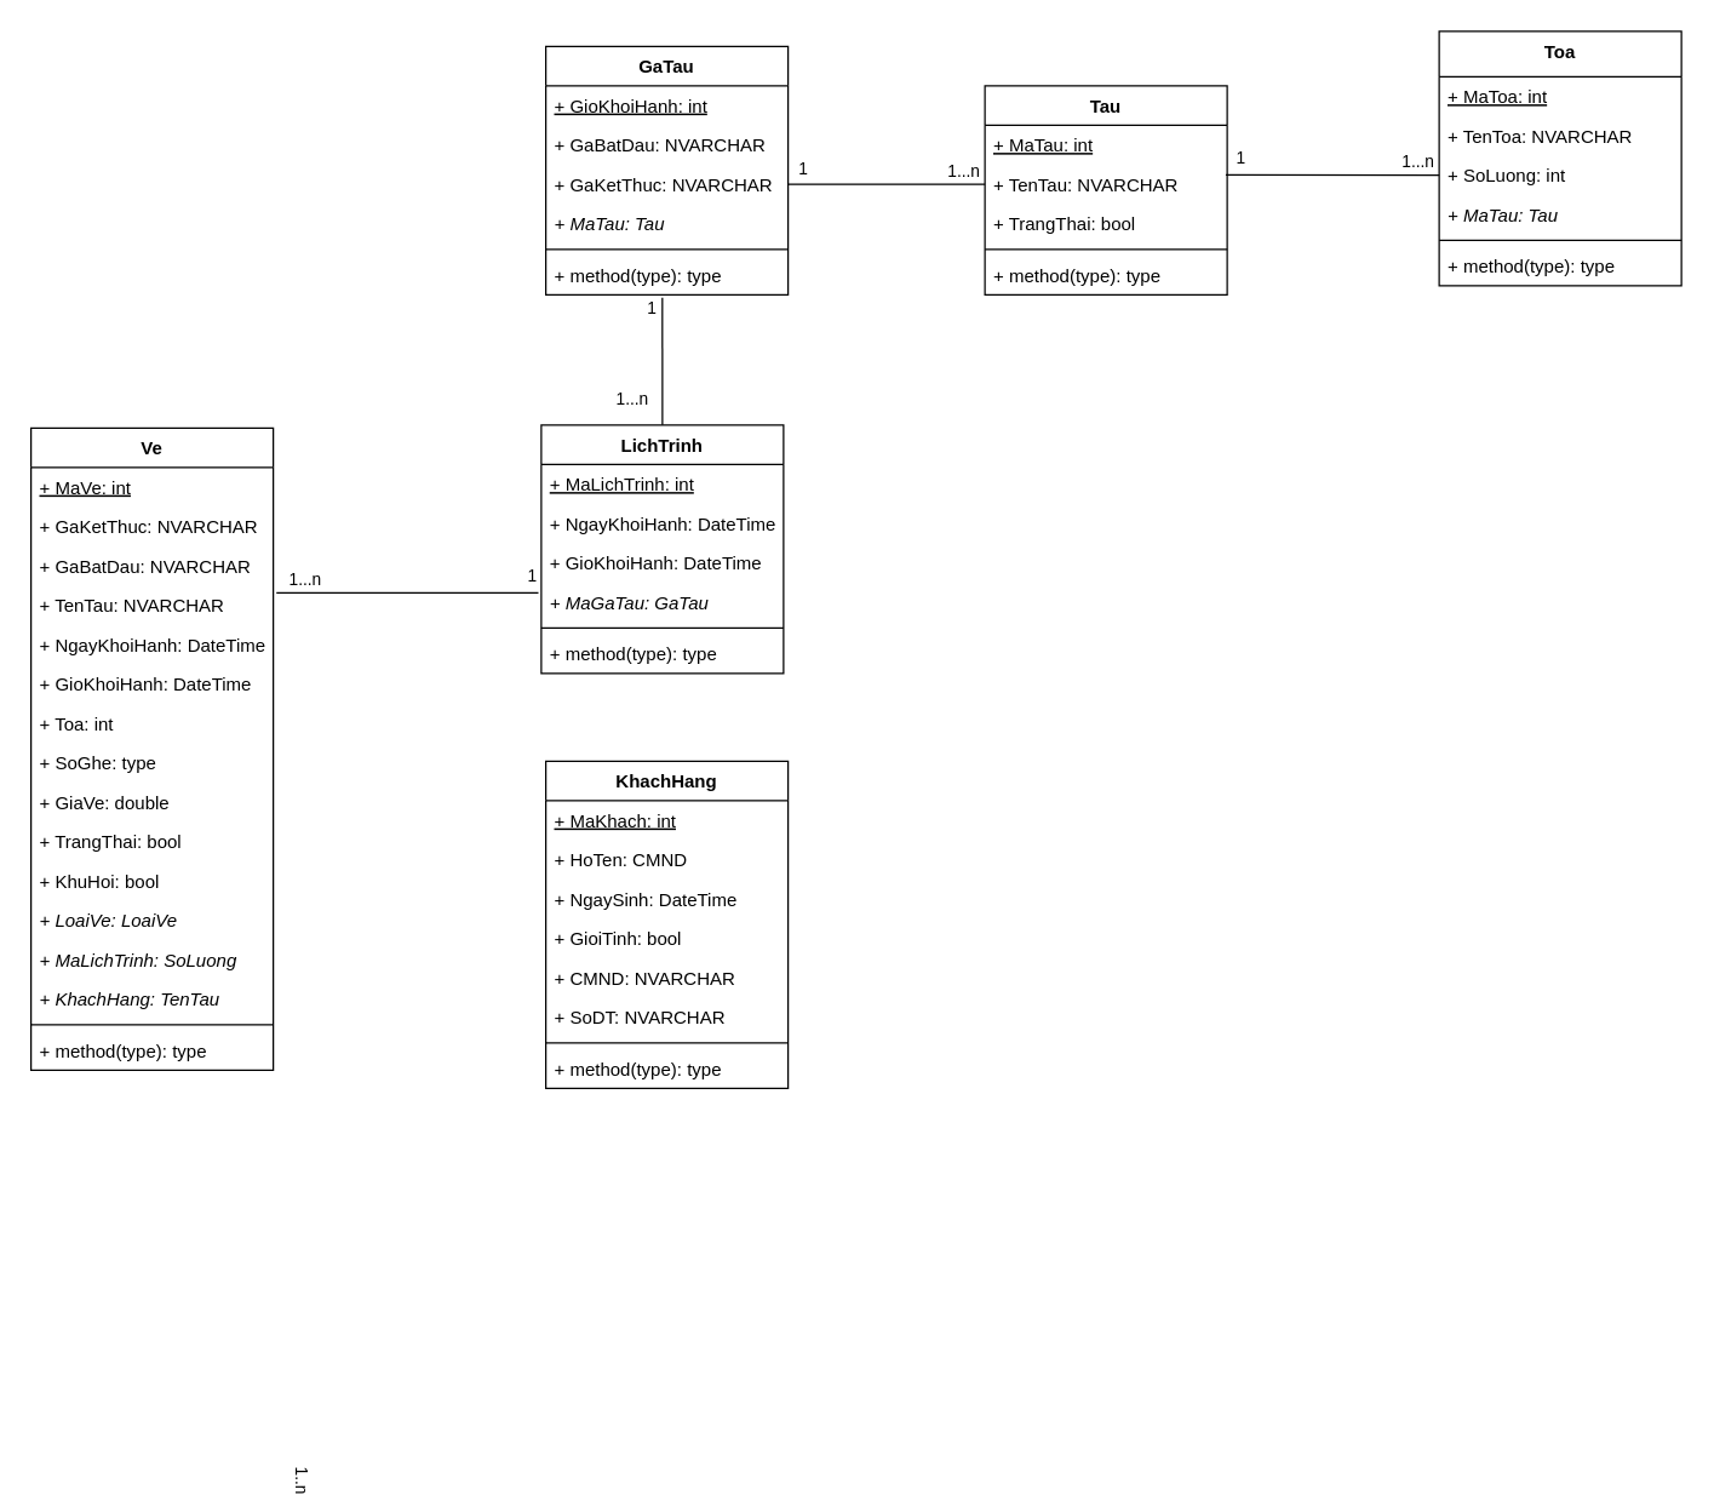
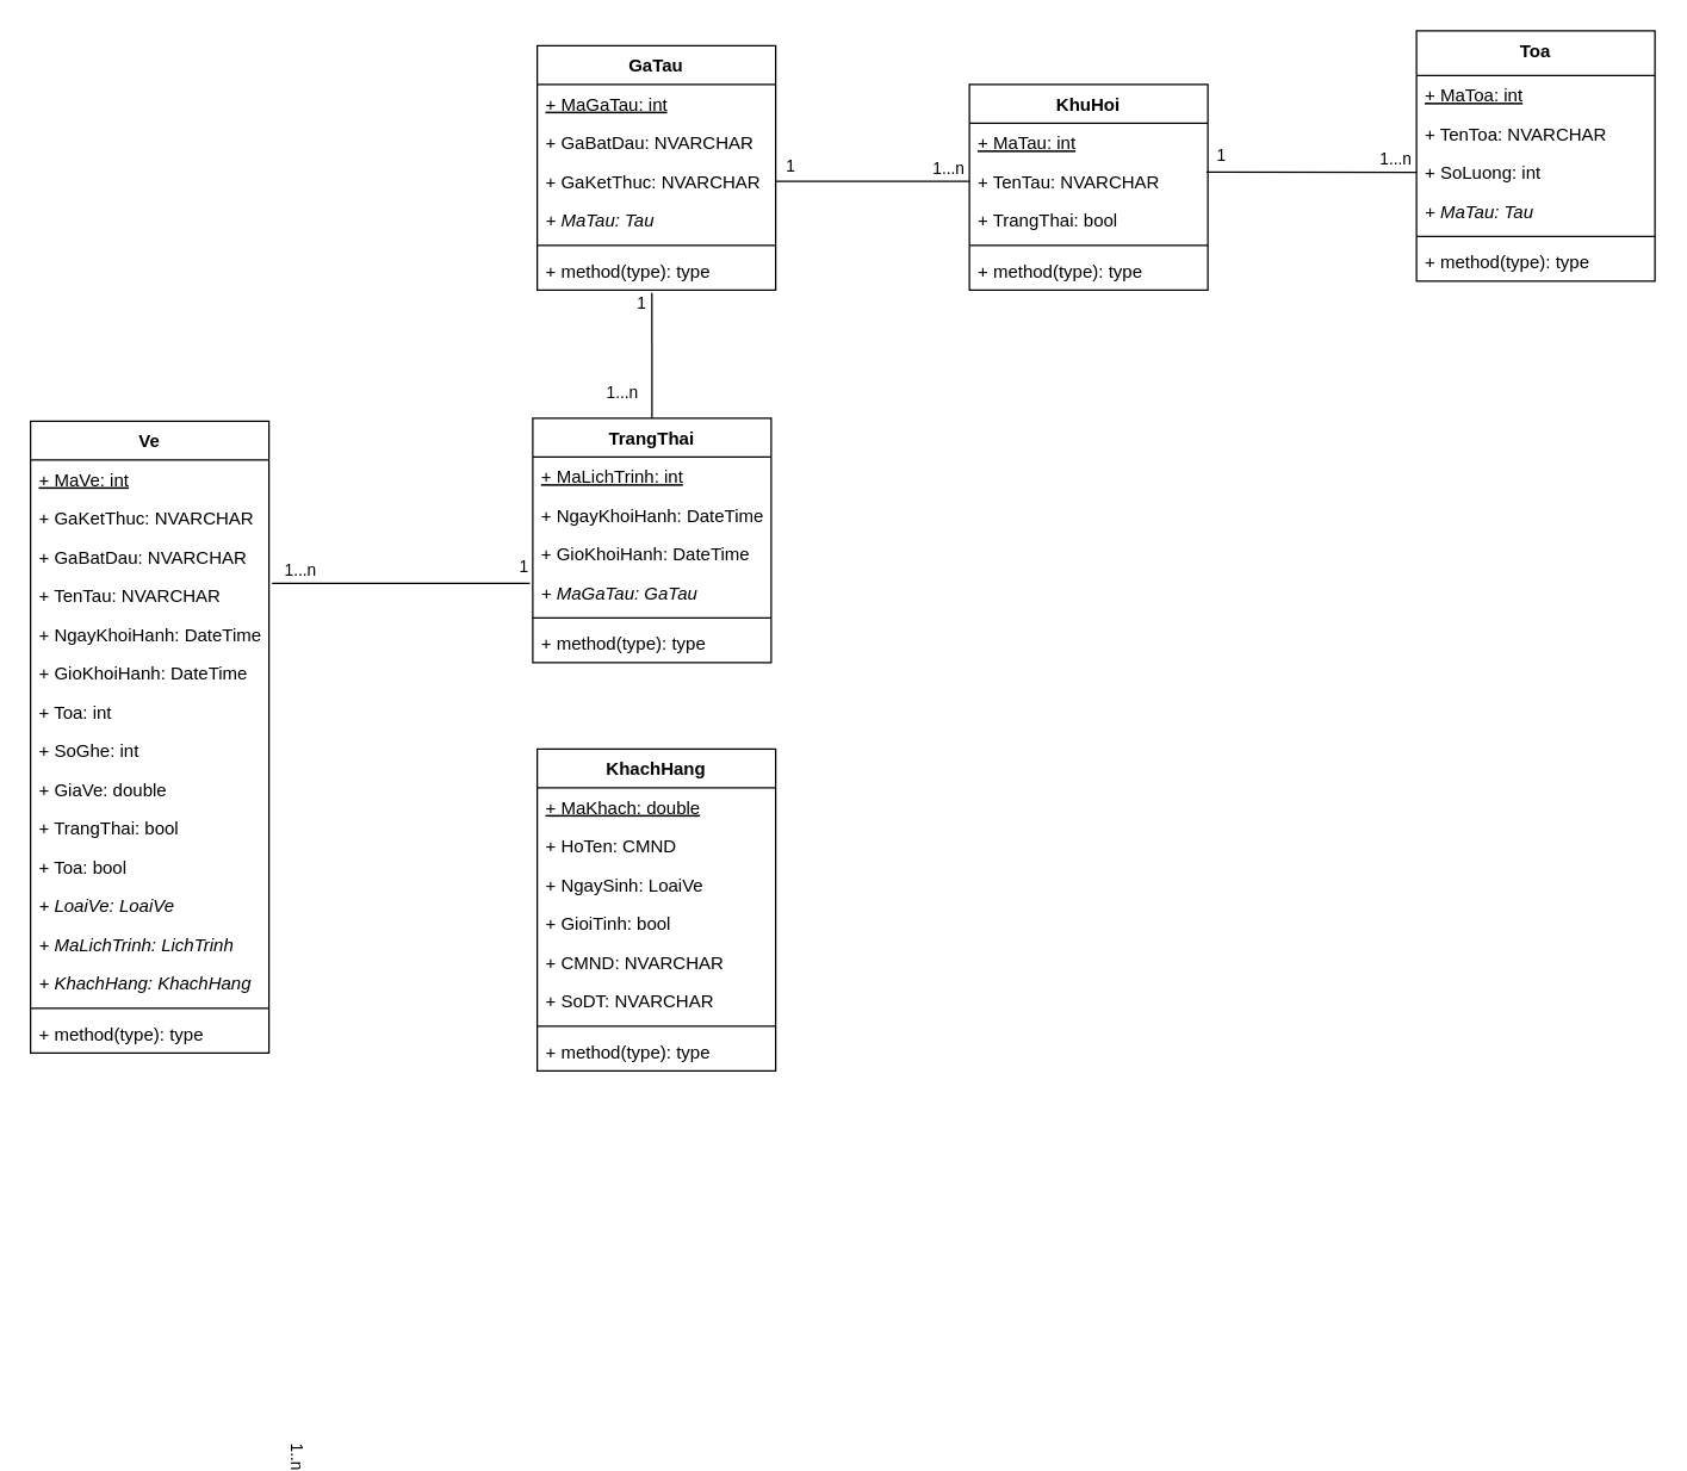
- <mxCell id="27" value="+ GioKhoiHanh: int" style="text;strokeColor=none;fillColor=none;align=left;verticalAlign=top;spacingLeft=4;spacingRight=4;overflow=hidden;rotatable=0;points=[[0,0.5],[1,0.5]];portConstraint=eastwest;fontStyle=4" parent="26" vertex="1"><mxGeometry y="26" width="160" height="26" as="geometry" /></mxCell>
+ <mxCell id="27" value="+ MaGaTau: int" style="text;strokeColor=none;fillColor=none;align=left;verticalAlign=top;spacingLeft=4;spacingRight=4;overflow=hidden;rotatable=0;points=[[0,0.5],[1,0.5]];portConstraint=eastwest;fontStyle=4" parent="26" vertex="1"><mxGeometry y="26" width="160" height="26" as="geometry" /></mxCell>
- <mxCell id="2" value="Tau" style="swimlane;fontStyle=1;align=center;verticalAlign=top;childLayout=stackLayout;horizontal=1;startSize=26;horizontalStack=0;resizeParent=1;resizeParentMax=0;resizeLast=0;collapsible=1;marginBottom=0;" parent="1" vertex="1"><mxGeometry x="650" y="56" width="160" height="138" as="geometry" /></mxCell>
+ <mxCell id="2" value="KhuHoi" style="swimlane;fontStyle=1;align=center;verticalAlign=top;childLayout=stackLayout;horizontal=1;startSize=26;horizontalStack=0;resizeParent=1;resizeParentMax=0;resizeLast=0;collapsible=1;marginBottom=0;" parent="1" vertex="1"><mxGeometry x="650" y="56" width="160" height="138" as="geometry" /></mxCell>
- <mxCell id="16" value="LichTrinh" style="swimlane;fontStyle=1;align=center;verticalAlign=top;childLayout=stackLayout;horizontal=1;startSize=26;horizontalStack=0;resizeParent=1;resizeParentMax=0;resizeLast=0;collapsible=1;marginBottom=0;" parent="1" vertex="1"><mxGeometry x="357" y="280" width="160" height="164" as="geometry" /></mxCell>
+ <mxCell id="16" value="TrangThai" style="swimlane;fontStyle=1;align=center;verticalAlign=top;childLayout=stackLayout;horizontal=1;startSize=26;horizontalStack=0;resizeParent=1;resizeParentMax=0;resizeLast=0;collapsible=1;marginBottom=0;" parent="1" vertex="1"><mxGeometry x="357" y="280" width="160" height="164" as="geometry" /></mxCell>
- <mxCell id="47" value="+ SoGhe: type" style="text;strokeColor=none;fillColor=none;align=left;verticalAlign=top;spacingLeft=4;spacingRight=4;overflow=hidden;rotatable=0;points=[[0,0.5],[1,0.5]];portConstraint=eastwest;" parent="39" vertex="1"><mxGeometry y="208" width="160" height="26" as="geometry" /></mxCell>
+ <mxCell id="47" value="+ SoGhe: int" style="text;strokeColor=none;fillColor=none;align=left;verticalAlign=top;spacingLeft=4;spacingRight=4;overflow=hidden;rotatable=0;points=[[0,0.5],[1,0.5]];portConstraint=eastwest;" parent="39" vertex="1"><mxGeometry y="208" width="160" height="26" as="geometry" /></mxCell>
- <mxCell id="60" value="+ MaKhach: int" style="text;strokeColor=none;fillColor=none;align=left;verticalAlign=top;spacingLeft=4;spacingRight=4;overflow=hidden;rotatable=0;points=[[0,0.5],[1,0.5]];portConstraint=eastwest;fontStyle=4" parent="59" vertex="1"><mxGeometry y="26" width="160" height="26" as="geometry" /></mxCell>
+ <mxCell id="60" value="+ MaKhach: double" style="text;strokeColor=none;fillColor=none;align=left;verticalAlign=top;spacingLeft=4;spacingRight=4;overflow=hidden;rotatable=0;points=[[0,0.5],[1,0.5]];portConstraint=eastwest;fontStyle=4" parent="59" vertex="1"><mxGeometry y="26" width="160" height="26" as="geometry" /></mxCell>
- <mxCell id="50" value="+ KhuHoi: bool" style="text;strokeColor=none;fillColor=none;align=left;verticalAlign=top;spacingLeft=4;spacingRight=4;overflow=hidden;rotatable=0;points=[[0,0.5],[1,0.5]];portConstraint=eastwest;" parent="39" vertex="1"><mxGeometry y="286" width="160" height="26" as="geometry" /></mxCell>
+ <mxCell id="50" value="+ Toa: bool" style="text;strokeColor=none;fillColor=none;align=left;verticalAlign=top;spacingLeft=4;spacingRight=4;overflow=hidden;rotatable=0;points=[[0,0.5],[1,0.5]];portConstraint=eastwest;" parent="39" vertex="1"><mxGeometry y="286" width="160" height="26" as="geometry" /></mxCell>
- <mxCell id="62" value="+ NgaySinh: DateTime" style="text;strokeColor=none;fillColor=none;align=left;verticalAlign=top;spacingLeft=4;spacingRight=4;overflow=hidden;rotatable=0;points=[[0,0.5],[1,0.5]];portConstraint=eastwest;" parent="59" vertex="1"><mxGeometry y="78" width="160" height="26" as="geometry" /></mxCell>
+ <mxCell id="62" value="+ NgaySinh: LoaiVe" style="text;strokeColor=none;fillColor=none;align=left;verticalAlign=top;spacingLeft=4;spacingRight=4;overflow=hidden;rotatable=0;points=[[0,0.5],[1,0.5]];portConstraint=eastwest;" parent="59" vertex="1"><mxGeometry y="78" width="160" height="26" as="geometry" /></mxCell>
- <mxCell id="52" value="+ MaLichTrinh: SoLuong" style="text;strokeColor=none;fillColor=none;align=left;verticalAlign=top;spacingLeft=4;spacingRight=4;overflow=hidden;rotatable=0;points=[[0,0.5],[1,0.5]];portConstraint=eastwest;fontStyle=2" parent="39" vertex="1"><mxGeometry y="338" width="160" height="26" as="geometry" /></mxCell>
+ <mxCell id="52" value="+ MaLichTrinh: LichTrinh" style="text;strokeColor=none;fillColor=none;align=left;verticalAlign=top;spacingLeft=4;spacingRight=4;overflow=hidden;rotatable=0;points=[[0,0.5],[1,0.5]];portConstraint=eastwest;fontStyle=2" parent="39" vertex="1"><mxGeometry y="338" width="160" height="26" as="geometry" /></mxCell>
- <mxCell id="53" value="+ KhachHang: TenTau" style="text;strokeColor=none;fillColor=none;align=left;verticalAlign=top;spacingLeft=4;spacingRight=4;overflow=hidden;rotatable=0;points=[[0,0.5],[1,0.5]];portConstraint=eastwest;fontStyle=2" parent="39" vertex="1"><mxGeometry y="364" width="160" height="26" as="geometry" /></mxCell>
+ <mxCell id="53" value="+ KhachHang: KhachHang" style="text;strokeColor=none;fillColor=none;align=left;verticalAlign=top;spacingLeft=4;spacingRight=4;overflow=hidden;rotatable=0;points=[[0,0.5],[1,0.5]];portConstraint=eastwest;fontStyle=2" parent="39" vertex="1"><mxGeometry y="364" width="160" height="26" as="geometry" /></mxCell>
